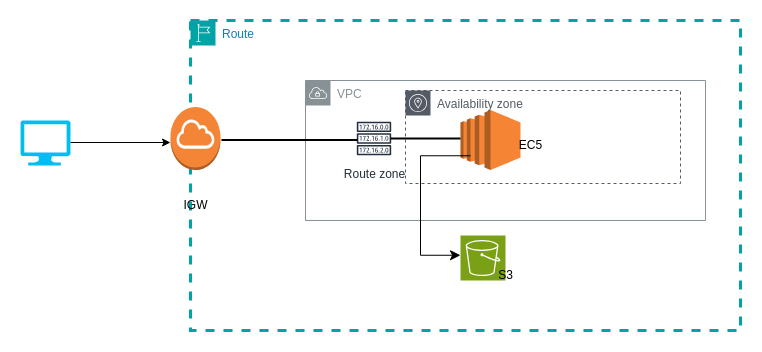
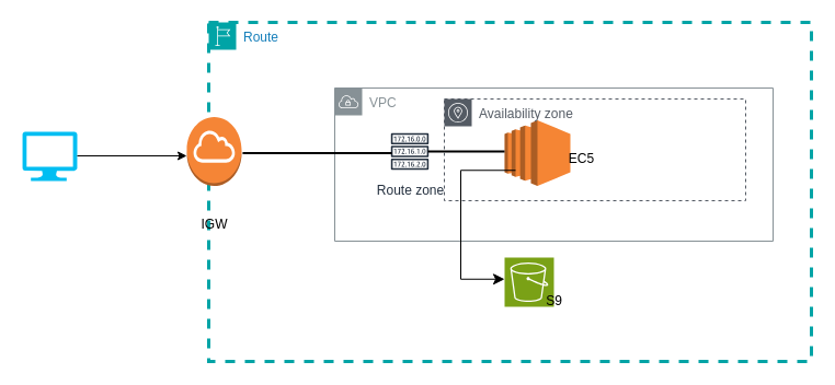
- <mxCell id="11" value="S3" style="text;html=1;align=center;verticalAlign=middle;resizable=0;points=[];autosize=1;strokeColor=none;fillColor=none;" vertex="1" parent="2"><mxGeometry x="295" y="240" width="40" height="30" as="geometry" /></mxCell>
+ <mxCell id="11" value="S9" style="text;html=1;align=center;verticalAlign=middle;resizable=0;points=[];autosize=1;strokeColor=none;fillColor=none;" vertex="1" parent="2"><mxGeometry x="295" y="240" width="40" height="30" as="geometry" /></mxCell>
